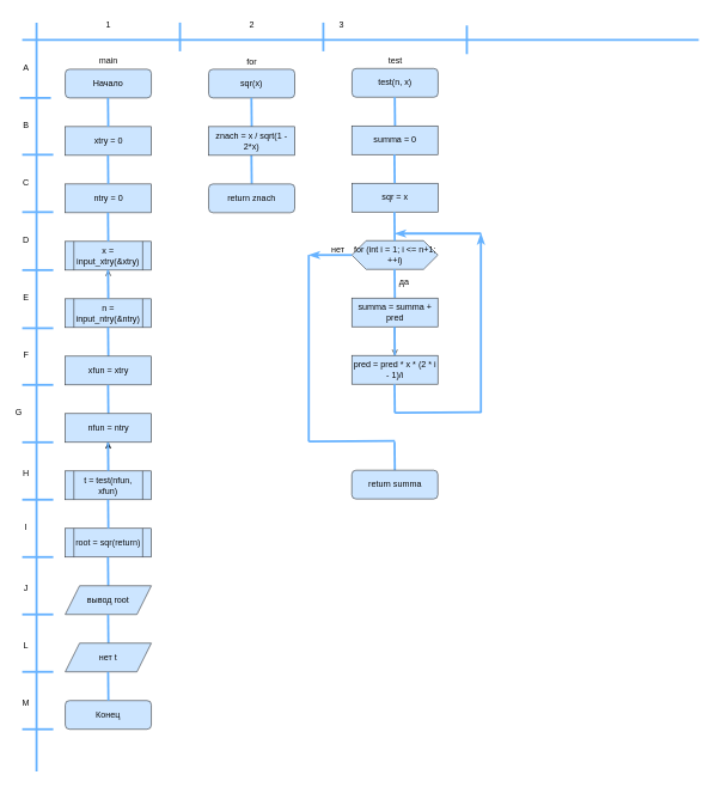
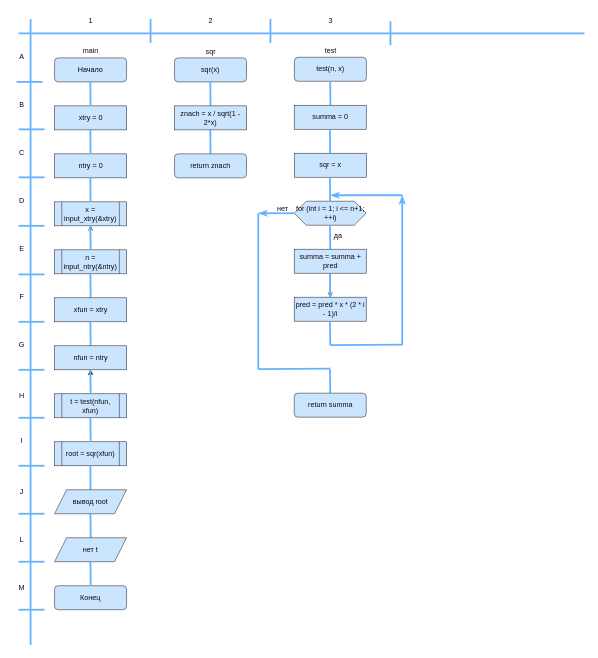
- <mxCell id="78" value="3" style="text;html=1;align=center;verticalAlign=middle;resizable=0;points=[];autosize=1;strokeColor=none;fillColor=none;fontSize=12;fontFamily=Helvetica;fontColor=#0A0A0A;" parent="1" vertex="1"><mxGeometry x="460" y="20" width="30" height="30" as="geometry" /></mxCell>
+ <mxCell id="78" value="3" style="text;html=1;align=center;verticalAlign=middle;resizable=0;points=[];autosize=1;strokeColor=none;fillColor=none;fontSize=12;fontFamily=Helvetica;fontColor=#0A0A0A;" parent="1" vertex="1"><mxGeometry x="535" y="20" width="30" height="30" as="geometry" /></mxCell>
- <mxCell id="41" value="for" style="text;html=1;align=center;verticalAlign=middle;resizable=0;points=[];autosize=1;strokeColor=none;fillColor=none;fontSize=12;fontFamily=Helvetica;fontColor=#0A0A0A;" parent="1" vertex="1"><mxGeometry x="330" y="71" width="40" height="30" as="geometry" /></mxCell>
+ <mxCell id="41" value="sqr" style="text;html=1;align=center;verticalAlign=middle;resizable=0;points=[];autosize=1;strokeColor=none;fillColor=none;fontSize=12;fontFamily=Helvetica;fontColor=#0A0A0A;" parent="1" vertex="1"><mxGeometry x="330" y="71" width="40" height="30" as="geometry" /></mxCell>
- <mxCell id="86" value="G" style="text;html=1;align=center;verticalAlign=middle;resizable=0;points=[];autosize=1;strokeColor=none;fillColor=none;fontSize=12;fontFamily=Helvetica;fontColor=#0A0A0A;" parent="1" vertex="1"><mxGeometry x="10" y="560" width="30" height="30" as="geometry" /></mxCell>
+ <mxCell id="86" value="G" style="text;html=1;align=center;verticalAlign=middle;resizable=0;points=[];autosize=1;strokeColor=none;fillColor=none;fontSize=12;fontFamily=Helvetica;fontColor=#0A0A0A;" parent="1" vertex="1"><mxGeometry x="20" y="560" width="30" height="30" as="geometry" /></mxCell>
- <mxCell id="12" value="root = sqr(return)" style="shape=process;whiteSpace=wrap;html=1;backgroundOutline=1;rounded=0;strokeColor=#36393d;fontFamily=Helvetica;fontSize=12;fontColor=#0A0A0A;fillColor=#cce5ff;" parent="1" vertex="1"><mxGeometry x="90" y="736" width="120" height="40" as="geometry" /></mxCell>
+ <mxCell id="12" value="root = sqr(xfun)" style="shape=process;whiteSpace=wrap;html=1;backgroundOutline=1;rounded=0;strokeColor=#36393d;fontFamily=Helvetica;fontSize=12;fontColor=#0A0A0A;fillColor=#cce5ff;" parent="1" vertex="1"><mxGeometry x="90" y="736" width="120" height="40" as="geometry" /></mxCell>
